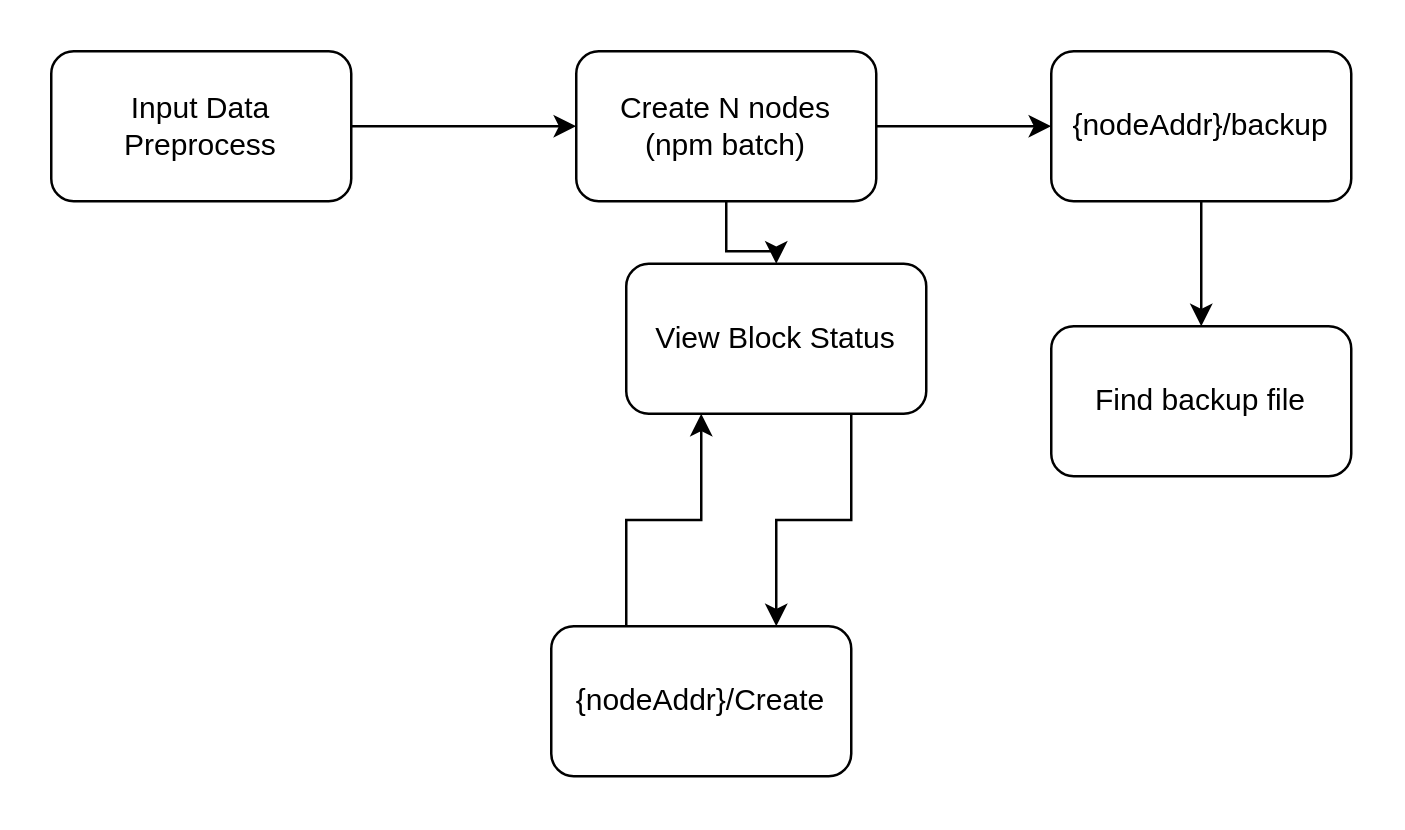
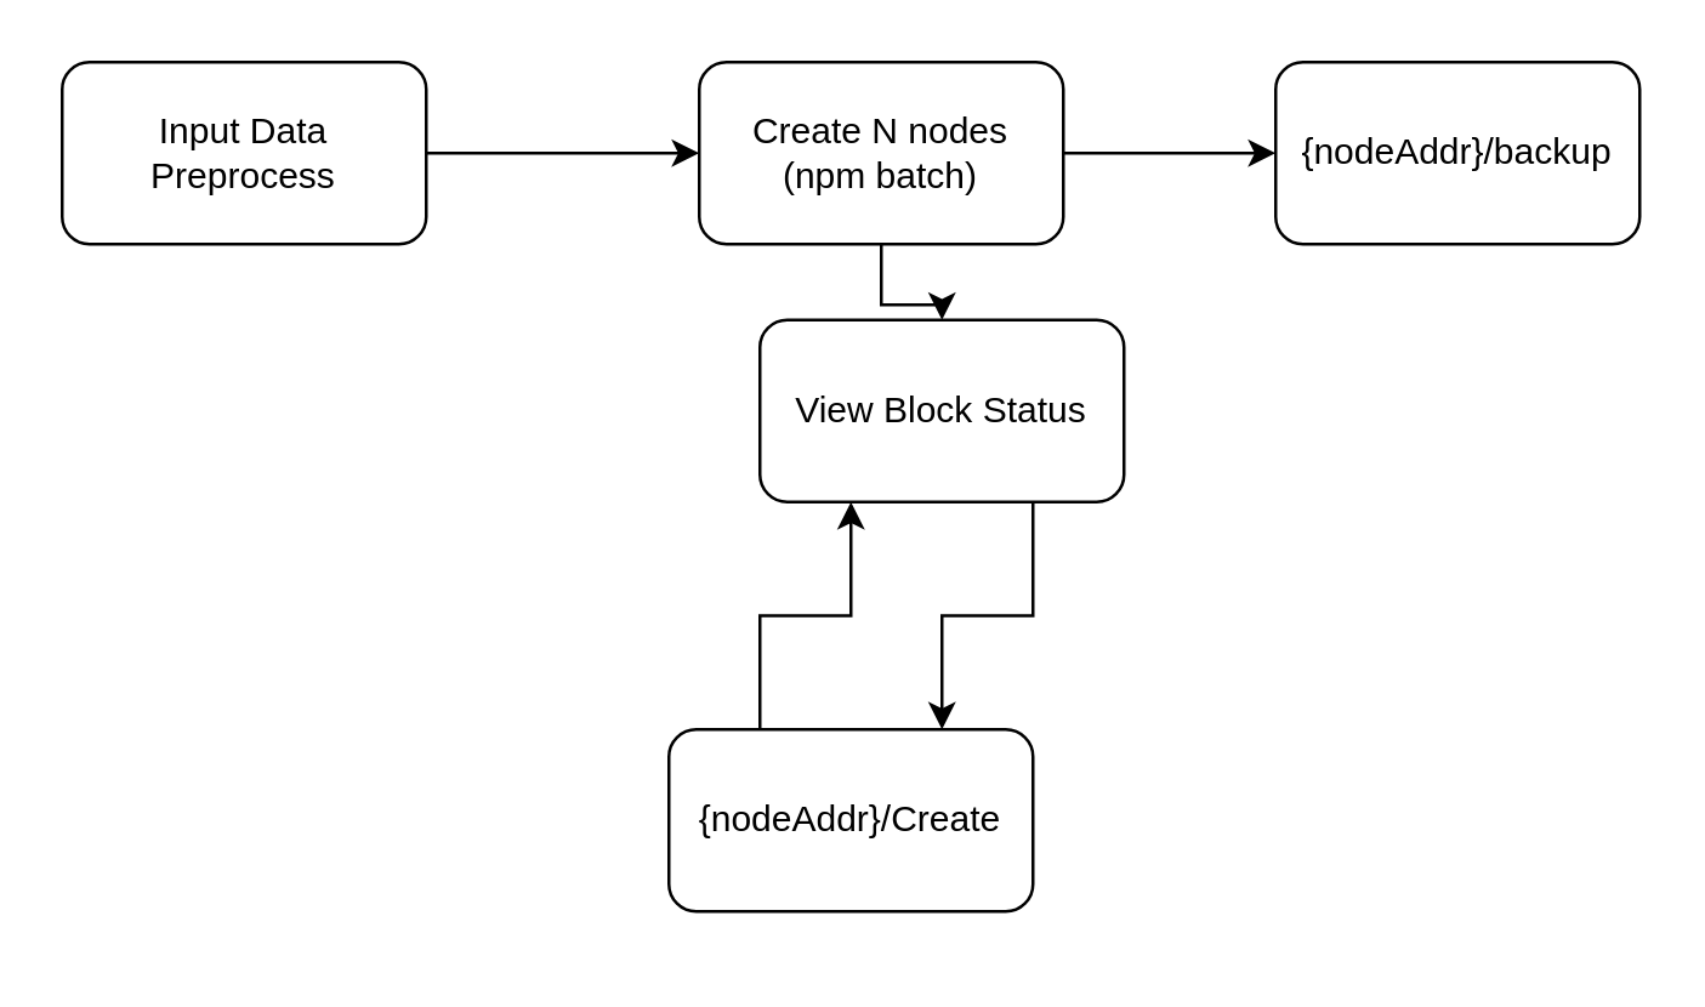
- <mxCell id="11" value="" style="edgeStyle=orthogonalEdgeStyle;rounded=0;orthogonalLoop=1;jettySize=auto;html=1;" edge="1" parent="1" source="12" target="13"><mxGeometry relative="1" as="geometry" /></mxCell>
- <mxCell id="13" value="Find backup file" style="rounded=1;whiteSpace=wrap;html=1;" vertex="1" parent="1"><mxGeometry x="420" y="130" width="120" height="60" as="geometry" /></mxCell>
- <mxCell id="10" value="{nodeAddr}/Create" style="rounded=1;whiteSpace=wrap;html=1;" vertex="1" parent="1"><mxGeometry x="220" y="250" width="120" height="60" as="geometry" /></mxCell>
+ <mxCell id="10" value="{nodeAddr}/Create" style="rounded=1;whiteSpace=wrap;html=1;" vertex="1" parent="1"><mxGeometry x="220" y="240" width="120" height="60" as="geometry" /></mxCell>
